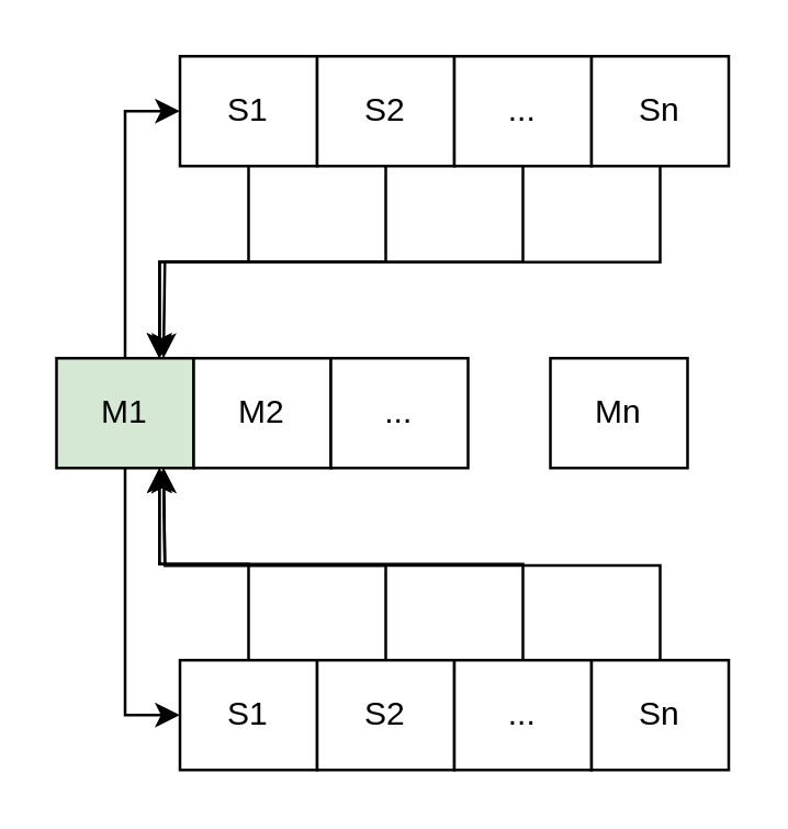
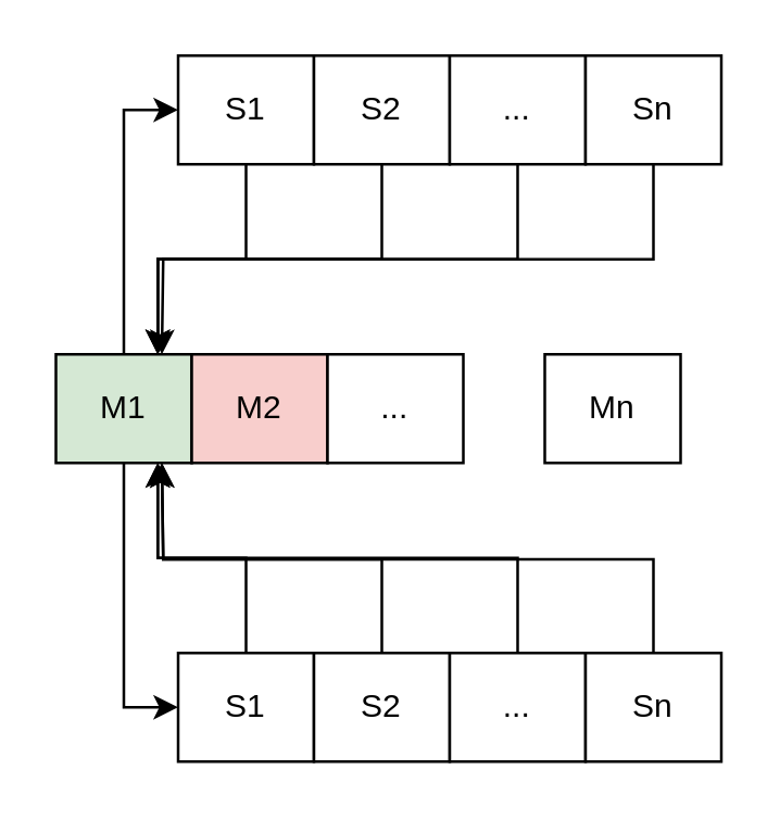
- <mxCell id="5" value="M2" style="rounded=0;whiteSpace=wrap;html=1;" vertex="1" parent="1"><mxGeometry x="70" y="130" width="50" height="40" as="geometry" /></mxCell>
+ <mxCell id="5" value="M2" style="rounded=0;whiteSpace=wrap;html=1;fillColor=#f8cecc;" vertex="1" parent="1"><mxGeometry x="70" y="130" width="50" height="40" as="geometry" /></mxCell>
